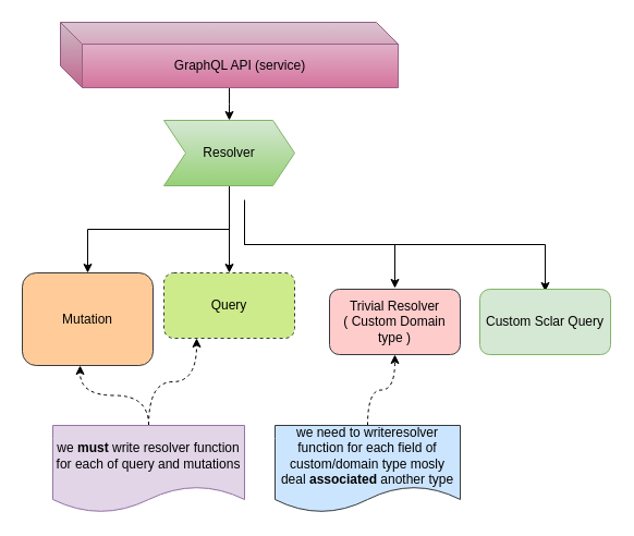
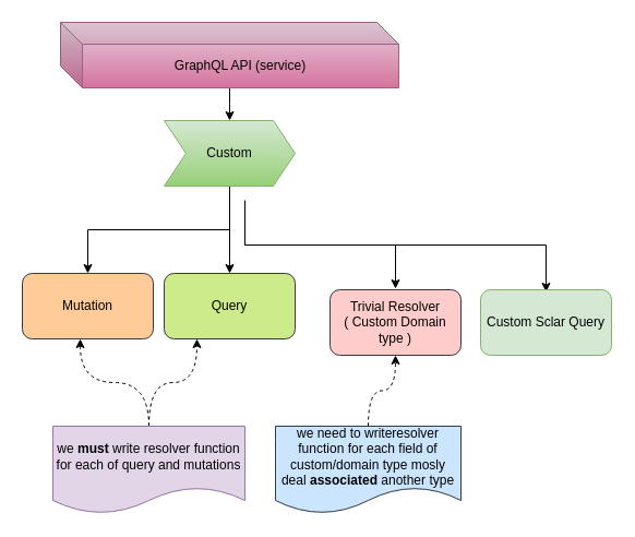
- <mxCell id="8" value="Resolver" style="shape=step;perimeter=stepPerimeter;whiteSpace=wrap;html=1;fixedSize=1;gradientColor=#97d077;fillColor=#d5e8d4;strokeColor=#82b366;" parent="1" vertex="1"><mxGeometry x="150" y="110" width="120" height="60" as="geometry" /></mxCell>
+ <mxCell id="8" value="Custom" style="shape=step;perimeter=stepPerimeter;whiteSpace=wrap;html=1;fixedSize=1;gradientColor=#97d077;fillColor=#d5e8d4;strokeColor=#82b366;" parent="1" vertex="1"><mxGeometry x="150" y="110" width="120" height="60" as="geometry" /></mxCell>
- <mxCell id="10" value="Query" style="rounded=1;whiteSpace=wrap;html=1;fillColor=#cdeb8b;strokeColor=#36393d;dashed=1;" parent="1" vertex="1"><mxGeometry x="150" y="250" width="120" height="60" as="geometry" /></mxCell>
+ <mxCell id="10" value="Query" style="rounded=1;whiteSpace=wrap;html=1;fillColor=#cdeb8b;strokeColor=#36393d;" parent="1" vertex="1"><mxGeometry x="150" y="250" width="120" height="60" as="geometry" /></mxCell>
- <mxCell id="9" value="Mutation" style="rounded=1;whiteSpace=wrap;html=1;fillColor=#ffcc99;strokeColor=#36393d;" parent="1" vertex="1"><mxGeometry x="20" y="250" width="120" height="85" as="geometry" /></mxCell>
+ <mxCell id="9" value="Mutation" style="rounded=1;whiteSpace=wrap;html=1;fillColor=#ffcc99;strokeColor=#36393d;" parent="1" vertex="1"><mxGeometry x="20" y="250" width="120" height="60" as="geometry" /></mxCell>
